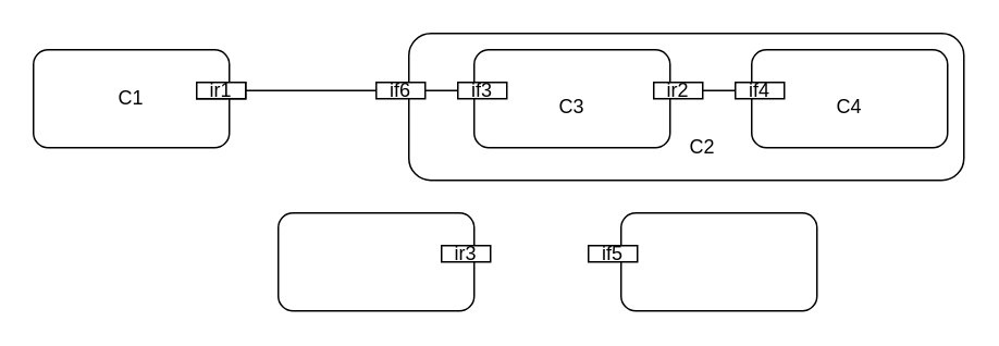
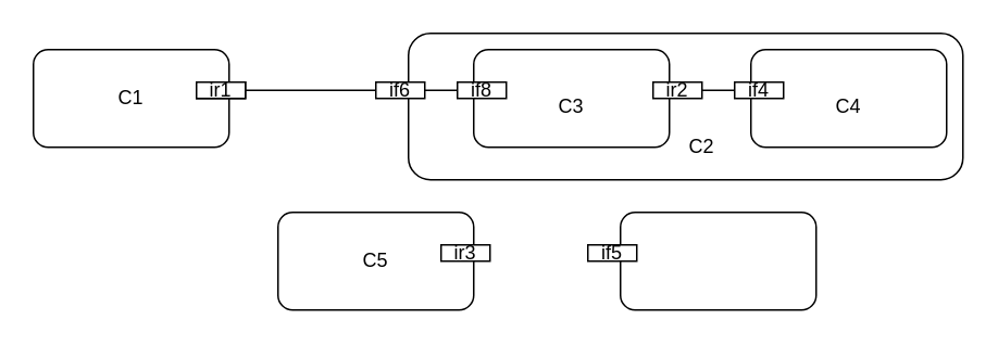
- <mxCell id="12" value="if3" style="rounded=0;whiteSpace=wrap;html=1;" vertex="1" parent="1"><mxGeometry x="280" y="50" width="30" height="10" as="geometry" /></mxCell>
+ <mxCell id="12" value="if8" style="rounded=0;whiteSpace=wrap;html=1;" vertex="1" parent="1"><mxGeometry x="280" y="50" width="30" height="10" as="geometry" /></mxCell>
+ <mxCell id="23" value="C5" style="text;html=1;strokeColor=none;fillColor=none;align=center;verticalAlign=middle;whiteSpace=wrap;rounded=0;" vertex="1" parent="1"><mxGeometry x="210" y="150" width="40" height="20" as="geometry" /></mxCell>
